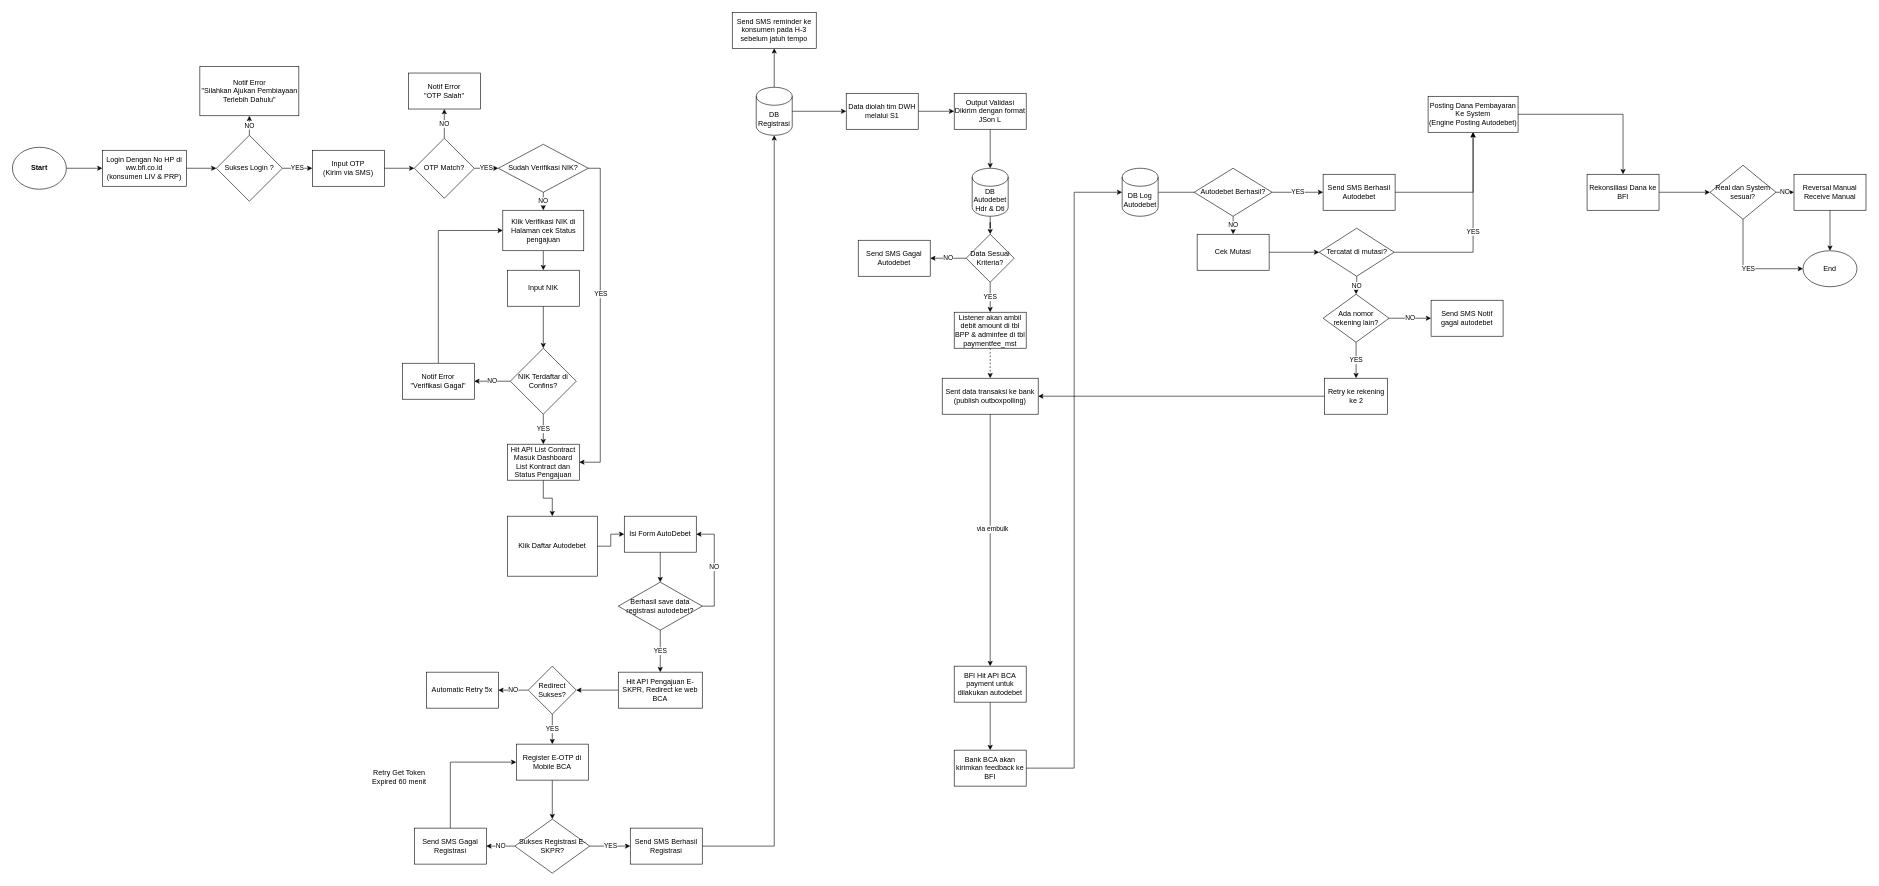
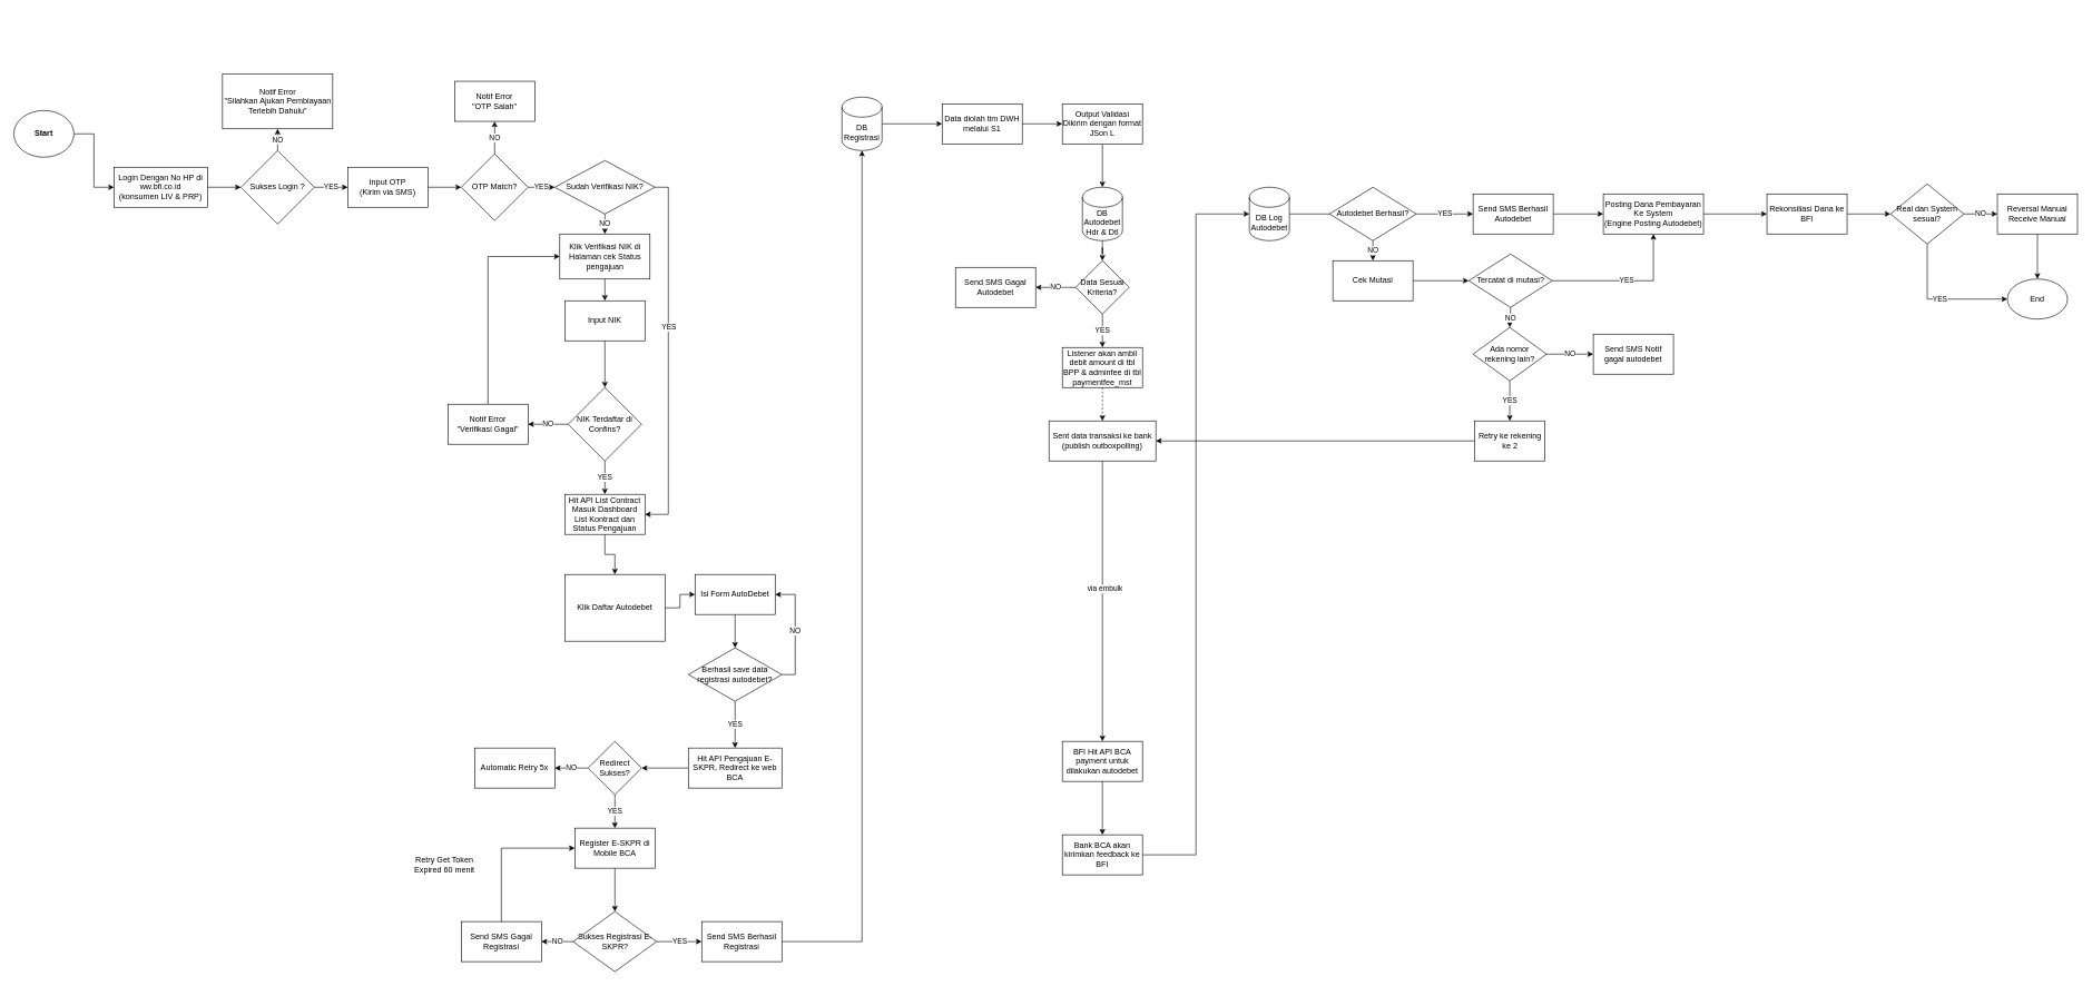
- <mxCell id="57" value="Send SMS reminder ke konsumen pada H-3 sebelum jatuh tempo" style="rounded=0;whiteSpace=wrap;html=1;" parent="1" vertex="1"><mxGeometry x="1220" y="20" width="140" height="60" as="geometry" /></mxCell>
- <mxCell id="54" value="" style="edgeStyle=orthogonalEdgeStyle;rounded=0;orthogonalLoop=1;jettySize=auto;html=1;" parent="1" source="56" target="57" edge="1"><mxGeometry relative="1" as="geometry" /></mxCell>
- <mxCell id="87" value="Posting Dana Pembayaran Ke System&lt;br&gt;(Engine Posting Autodebet)" style="whiteSpace=wrap;html=1;" parent="1" vertex="1"><mxGeometry x="2380" y="160" width="150" height="60" as="geometry" /></mxCell>
+ <mxCell id="87" value="Posting Dana Pembayaran Ke System&lt;br&gt;(Engine Posting Autodebet)" style="whiteSpace=wrap;html=1;" parent="1" vertex="1"><mxGeometry x="2400" y="290" width="150" height="60" as="geometry" /></mxCell>
- <mxCell id="3" value="&lt;b&gt;Start&lt;/b&gt;" style="ellipse;whiteSpace=wrap;html=1;" parent="1" vertex="1"><mxGeometry x="20" y="245" width="90" height="70" as="geometry" /></mxCell>
+ <mxCell id="3" value="&lt;b&gt;Start&lt;/b&gt;" style="ellipse;whiteSpace=wrap;html=1;" parent="1" vertex="1"><mxGeometry x="20" y="165" width="90" height="70" as="geometry" /></mxCell>
- <mxCell id="94" value="Real dan System sesuai?" style="rhombus;whiteSpace=wrap;html=1;" parent="1" vertex="1"><mxGeometry x="2850" y="275" width="110" height="90" as="geometry" /></mxCell>
+ <mxCell id="94" value="Real dan System sesuai?" style="rhombus;whiteSpace=wrap;html=1;" parent="1" vertex="1"><mxGeometry x="2830" y="275" width="110" height="90" as="geometry" /></mxCell>
- <mxCell id="45" value="Register E-OTP di Mobile BCA" style="rounded=0;whiteSpace=wrap;html=1;" parent="1" vertex="1"><mxGeometry x="860" y="1240" width="120" height="60" as="geometry" /></mxCell>
+ <mxCell id="45" value="Register E-SKPR di Mobile BCA" style="rounded=0;whiteSpace=wrap;html=1;" parent="1" vertex="1"><mxGeometry x="860" y="1240" width="120" height="60" as="geometry" /></mxCell>
